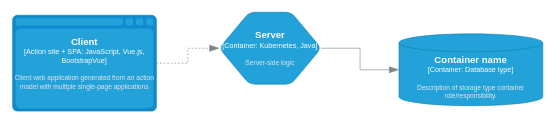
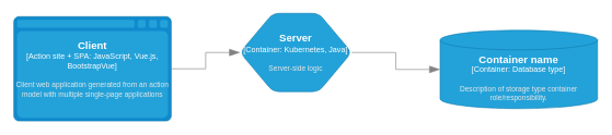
- <mxCell id="5" value="" style="endArrow=blockThin;html=1;fontSize=10;fontColor=#404040;strokeWidth=1;endFill=1;strokeColor=#828282;elbow=vertical;metaEdit=1;endSize=14;startSize=14;jumpStyle=arc;jumpSize=16;rounded=0;edgeStyle=orthogonalEdgeStyle;dashed=1;" edge="1" parent="1" source="2" target="3"><mxGeometry width="240" relative="1" as="geometry"><mxPoint x="100" y="365" as="sourcePoint" /><mxPoint x="340" y="365" as="targetPoint" /></mxGeometry></mxCell>
+ <mxCell id="5" value="" style="endArrow=blockThin;html=1;fontSize=10;fontColor=#404040;strokeWidth=1;endFill=1;strokeColor=#828282;elbow=vertical;metaEdit=1;endSize=14;startSize=14;jumpStyle=arc;jumpSize=16;rounded=0;edgeStyle=orthogonalEdgeStyle;" edge="1" parent="1" source="2" target="3"><mxGeometry width="240" relative="1" as="geometry"><mxPoint x="100" y="365" as="sourcePoint" /><mxPoint x="340" y="365" as="targetPoint" /></mxGeometry></mxCell>
- <mxCell id="4" value="&lt;font style=&quot;font-size: 16px&quot;&gt;&lt;b&gt;Container name&lt;/b&gt;&lt;/font&gt;&lt;div&gt;[Container:&amp;nbsp;Database type]&lt;/div&gt;&lt;br&gt;&lt;div&gt;&lt;font style=&quot;font-size: 11px&quot;&gt;&lt;font color=&quot;#E6E6E6&quot;&gt;Description of storage type container role/responsibility.&lt;/font&gt;&lt;/div&gt;" style="shape=cylinder3;size=15;whiteSpace=wrap;html=1;boundedLbl=1;rounded=0;labelBackgroundColor=none;fillColor=#23A2D9;fontSize=12;fontColor=#ffffff;align=center;strokeColor=#0E7DAD;metaEdit=1;points=[[0.5,0,0],[1,0.25,0],[1,0.5,0],[1,0.75,0],[0.5,1,0],[0,0.75,0],[0,0.5,0],[0,0.25,0]];resizable=0;" vertex="1" parent="1"><mxGeometry x="665" y="56" width="240" height="120" as="geometry" /></mxCell>
+ <mxCell id="4" value="&lt;font style=&quot;font-size: 16px&quot;&gt;&lt;b&gt;Container name&lt;/b&gt;&lt;/font&gt;&lt;div&gt;[Container:&amp;nbsp;Database type]&lt;/div&gt;&lt;br&gt;&lt;div&gt;&lt;font style=&quot;font-size: 11px&quot;&gt;&lt;font color=&quot;#E6E6E6&quot;&gt;Description of storage type container role/responsibility.&lt;/font&gt;&lt;/div&gt;" style="shape=cylinder3;size=15;whiteSpace=wrap;html=1;boundedLbl=1;rounded=0;labelBackgroundColor=none;fillColor=#23A2D9;fontSize=12;fontColor=#ffffff;align=center;strokeColor=#0E7DAD;metaEdit=1;points=[[0.5,0,0],[1,0.25,0],[1,0.5,0],[1,0.75,0],[0.5,1,0],[0,0.75,0],[0,0.5,0],[0,0.25,0]];resizable=0;" vertex="1" parent="1"><mxGeometry x="670" y="46" width="240" height="120" as="geometry" /></mxCell>
